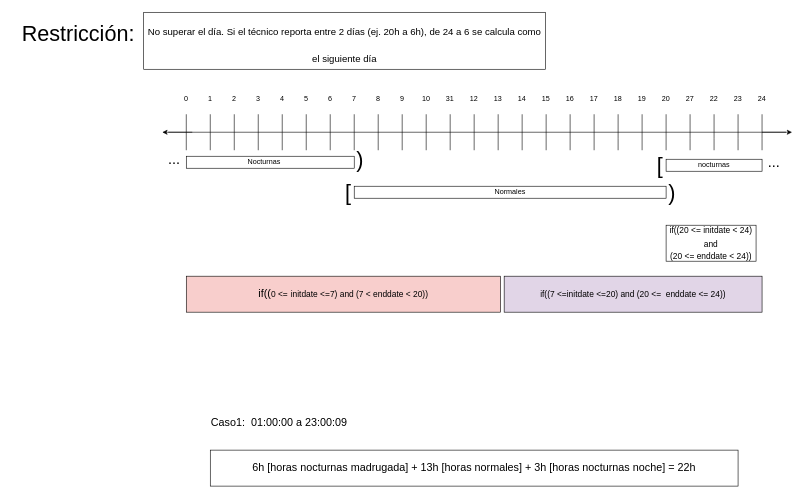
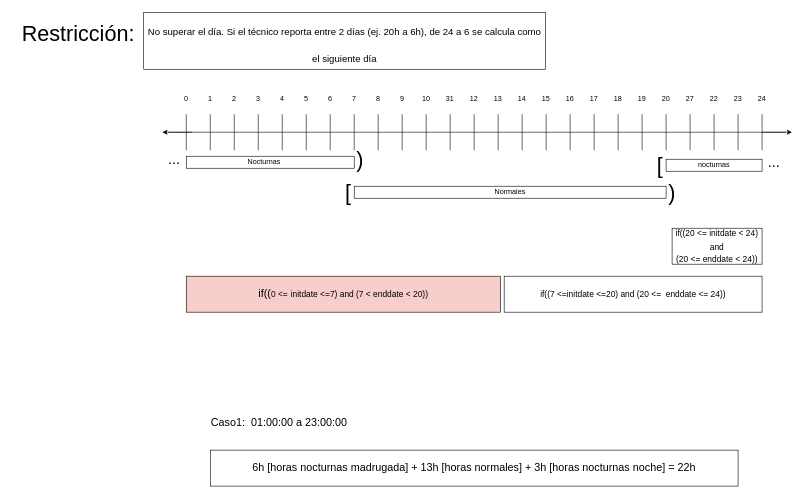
- <mxCell id="67" value="&lt;font style=&quot;font-size: 14px&quot;&gt;if((20 &amp;lt;= initdate &amp;lt; 24)&lt;br&gt;and&lt;br&gt;(20 &amp;lt;= enddate &amp;lt; 24))&lt;br&gt;&lt;/font&gt;" style="rounded=0;whiteSpace=wrap;html=1;fontSize=18;" parent="1" vertex="1"><mxGeometry x="1110" y="375" width="150" height="60" as="geometry" /></mxCell>
+ <mxCell id="67" value="&lt;font style=&quot;font-size: 14px&quot;&gt;if((20 &amp;lt;= initdate &amp;lt; 24)&lt;br&gt;and&lt;br&gt;(20 &amp;lt;= enddate &amp;lt; 24))&lt;br&gt;&lt;/font&gt;" style="rounded=0;whiteSpace=wrap;html=1;fontSize=18;" parent="1" vertex="1"><mxGeometry x="1120" y="380" width="150" height="60" as="geometry" /></mxCell>
- <mxCell id="69" value="&lt;font style=&quot;font-size: 14px&quot;&gt;if((7 &amp;lt;=initdate &amp;lt;=20) and (20 &amp;lt;=&amp;nbsp; enddate &amp;lt;= 24))&lt;/font&gt;" style="rounded=0;whiteSpace=wrap;html=1;fontSize=18;fillColor=#e1d5e7;" parent="1" vertex="1"><mxGeometry x="840" y="460" width="430" height="60" as="geometry" /></mxCell>
+ <mxCell id="69" value="&lt;font style=&quot;font-size: 14px&quot;&gt;if((7 &amp;lt;=initdate &amp;lt;=20) and (20 &amp;lt;=&amp;nbsp; enddate &amp;lt;= 24))&lt;/font&gt;" style="rounded=0;whiteSpace=wrap;html=1;fontSize=18;" parent="1" vertex="1"><mxGeometry x="840" y="460" width="430" height="60" as="geometry" /></mxCell>
- <mxCell id="70" value="&lt;font style=&quot;font-size: 18px&quot;&gt;Caso1:&amp;nbsp; 01:00:00 a 23:00:09&lt;/font&gt;" style="text;html=1;strokeColor=none;fillColor=none;align=center;verticalAlign=middle;whiteSpace=wrap;rounded=0;" parent="1" vertex="1"><mxGeometry x="350" y="670" width="230" height="70" as="geometry" /></mxCell>
+ <mxCell id="70" value="&lt;font style=&quot;font-size: 18px&quot;&gt;Caso1:&amp;nbsp; 01:00:00 a 23:00:00&lt;/font&gt;" style="text;html=1;strokeColor=none;fillColor=none;align=center;verticalAlign=middle;whiteSpace=wrap;rounded=0;" parent="1" vertex="1"><mxGeometry x="350" y="670" width="230" height="70" as="geometry" /></mxCell>
